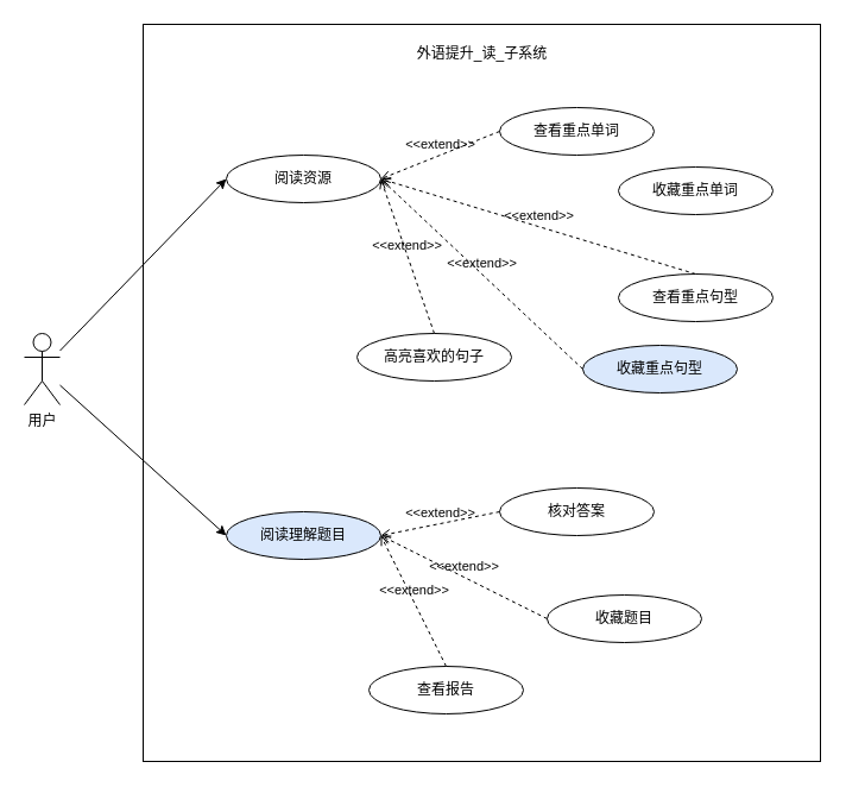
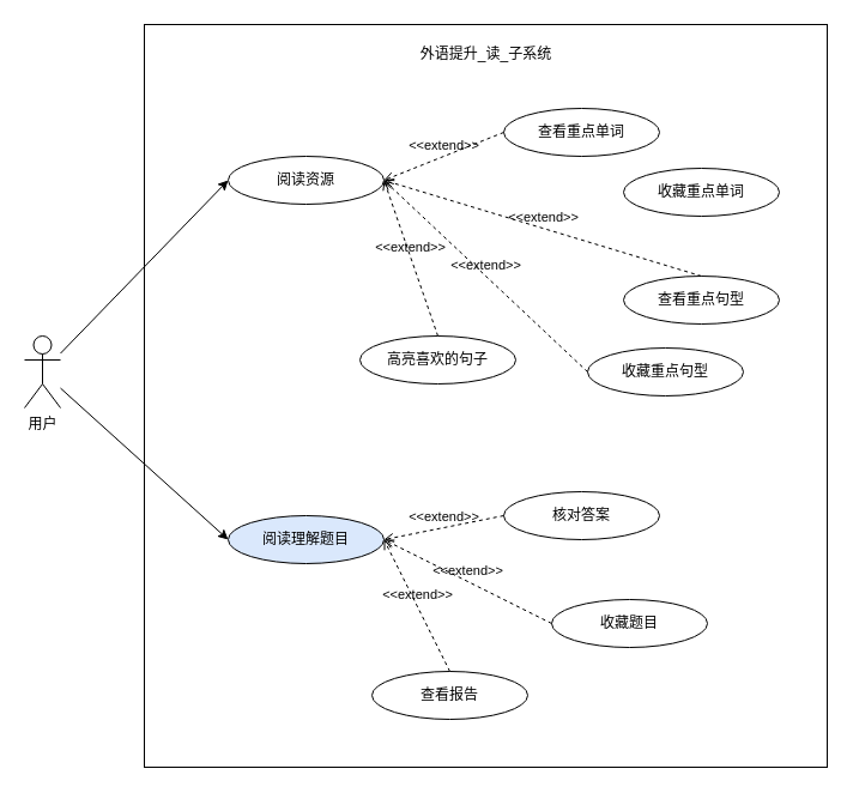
- <mxCell id="12" value="收藏重点句型" style="ellipse;whiteSpace=wrap;html=1;fillColor=#dae8fc;" vertex="1" parent="1"><mxGeometry x="490" y="290" width="130" height="40" as="geometry" /></mxCell>
+ <mxCell id="12" value="收藏重点句型" style="ellipse;whiteSpace=wrap;html=1;" vertex="1" parent="1"><mxGeometry x="490" y="290" width="130" height="40" as="geometry" /></mxCell>
